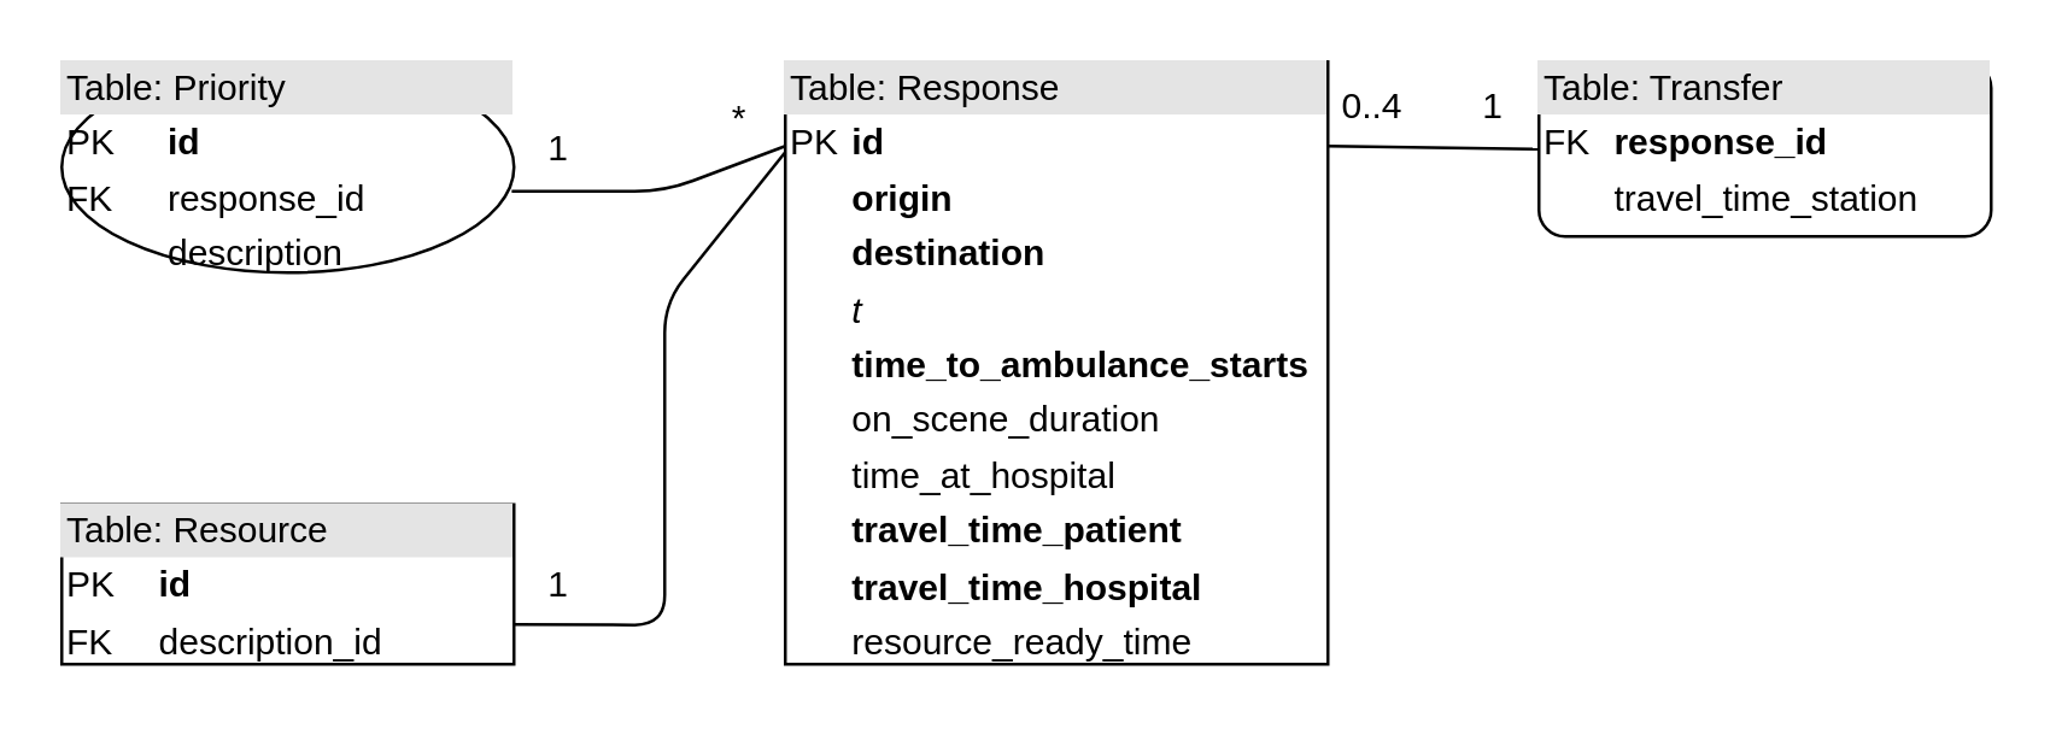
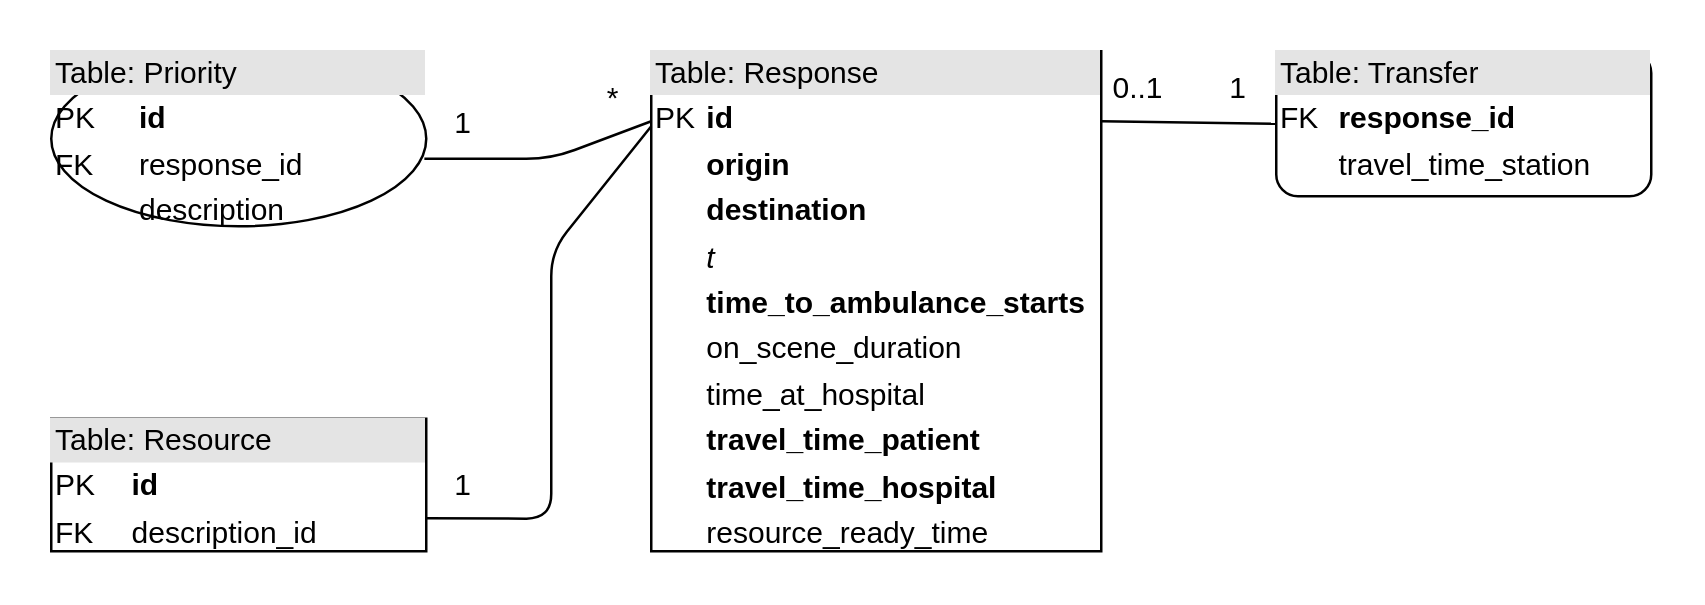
- <mxCell id="13" value="0..4" style="text;html=1;strokeColor=none;fillColor=none;align=center;verticalAlign=middle;whiteSpace=wrap;rounded=0;" vertex="1" parent="1"><mxGeometry x="440" y="25" width="30" height="20" as="geometry" /></mxCell>
+ <mxCell id="13" value="0..1" style="text;html=1;strokeColor=none;fillColor=none;align=center;verticalAlign=middle;whiteSpace=wrap;rounded=0;" vertex="1" parent="1"><mxGeometry x="440" y="25" width="30" height="20" as="geometry" /></mxCell>
